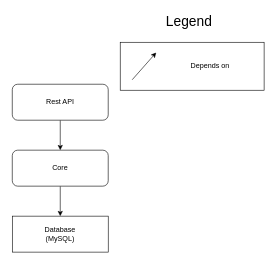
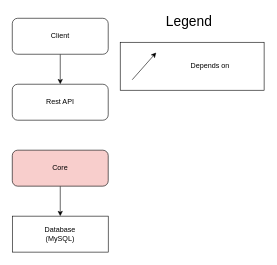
+ <mxCell id="3" value="Client" style="rounded=1;whiteSpace=wrap;html=1;" parent="1" vertex="1"><mxGeometry x="20" y="30" width="160" height="60" as="geometry" /></mxCell>
+ <mxCell id="2" style="edgeStyle=orthogonalEdgeStyle;rounded=0;orthogonalLoop=1;jettySize=auto;html=1;exitX=0.5;exitY=1;exitDx=0;exitDy=0;entryX=0.5;entryY=0;entryDx=0;entryDy=0;" parent="1" source="3" target="5" edge="1"><mxGeometry relative="1" as="geometry" /></mxCell>
- <mxCell id="4" style="edgeStyle=orthogonalEdgeStyle;rounded=0;orthogonalLoop=1;jettySize=auto;html=1;exitX=0.5;exitY=1;exitDx=0;exitDy=0;entryX=0.5;entryY=0;entryDx=0;entryDy=0;" parent="1" source="5" target="7" edge="1"><mxGeometry relative="1" as="geometry" /></mxCell>
- <mxCell id="7" value="Core" style="rounded=1;whiteSpace=wrap;html=1;" parent="1" vertex="1"><mxGeometry x="20" y="250" width="160" height="60" as="geometry" /></mxCell>
+ <mxCell id="7" value="Core" style="rounded=1;whiteSpace=wrap;html=1;fillColor=#f8cecc;" parent="1" vertex="1"><mxGeometry x="20" y="250" width="160" height="60" as="geometry" /></mxCell>
